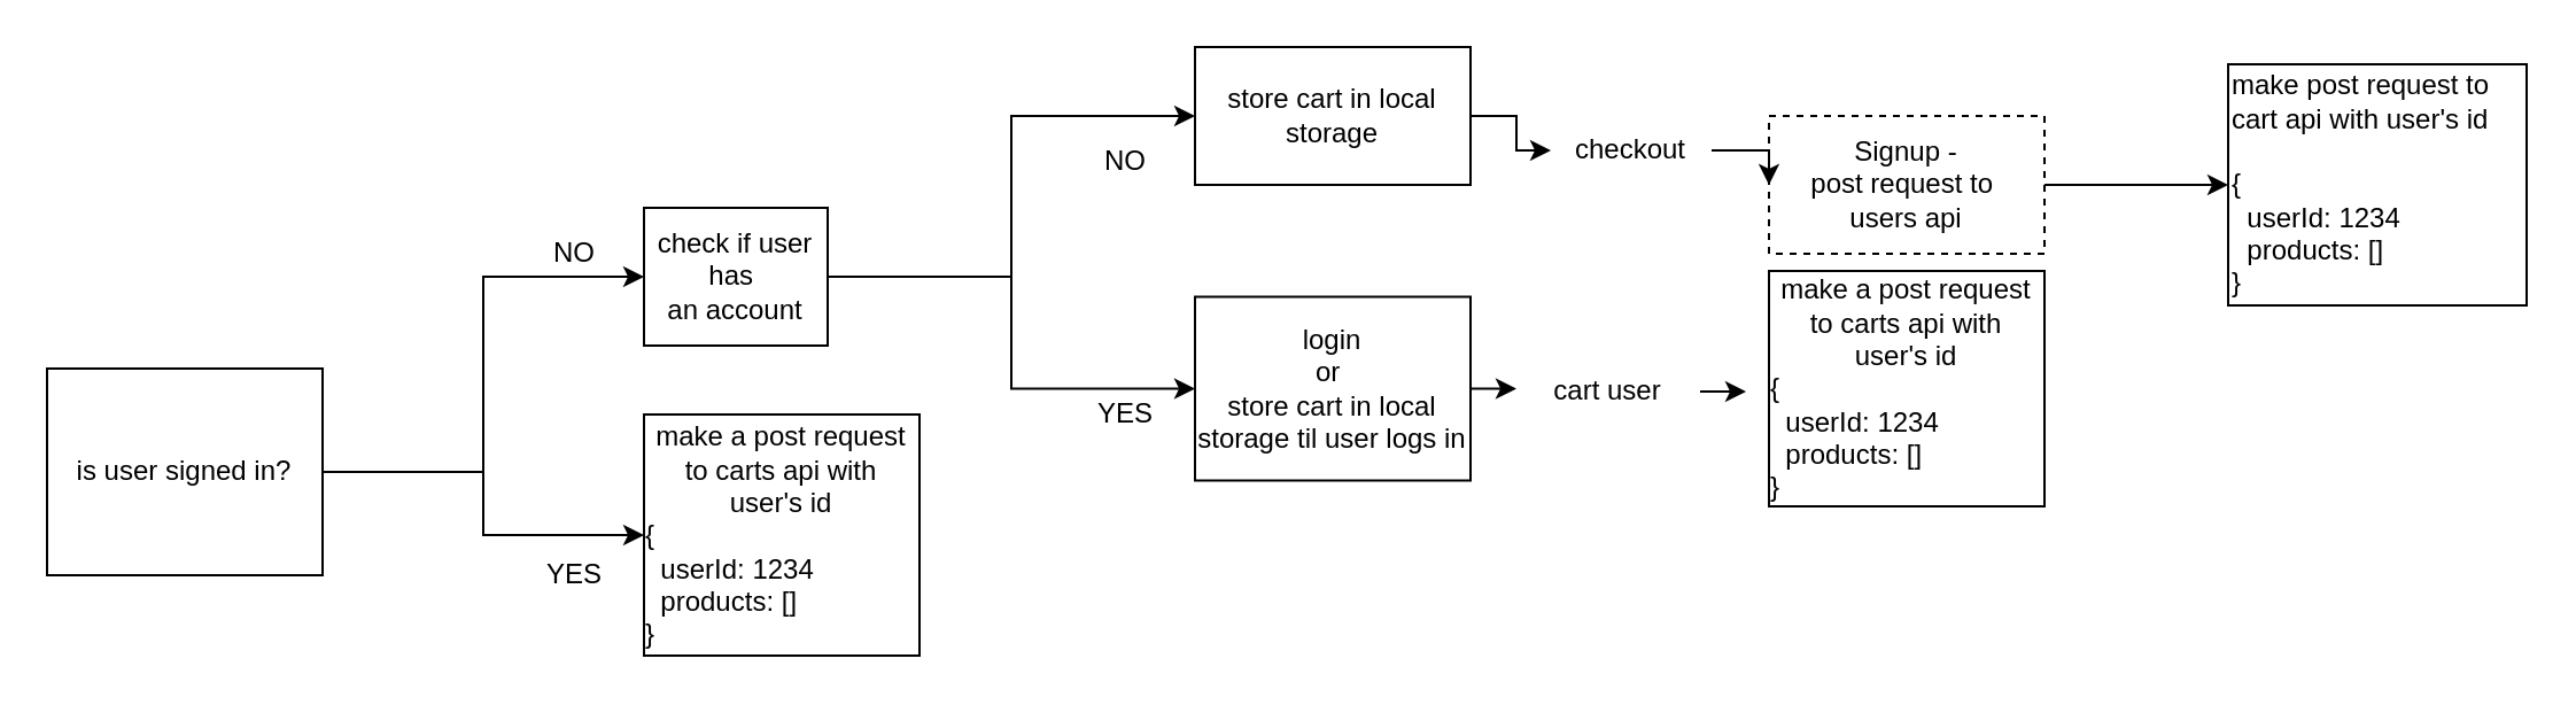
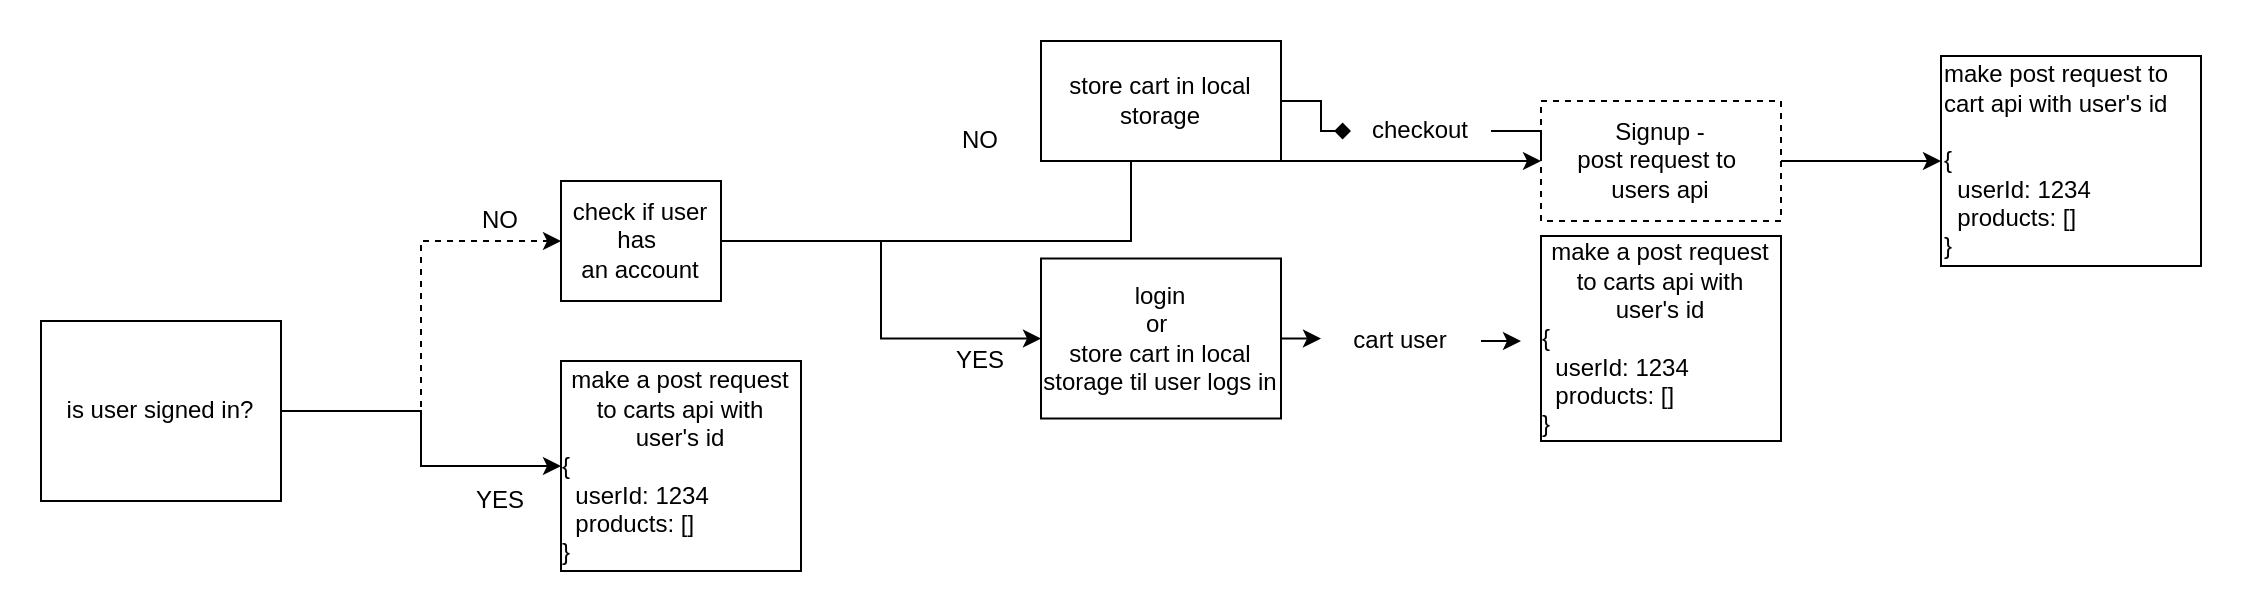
- <mxCell id="5" style="edgeStyle=orthogonalEdgeStyle;rounded=0;orthogonalLoop=1;jettySize=auto;html=1;entryX=0;entryY=0.5;entryDx=0;entryDy=0;exitX=1;exitY=0.5;exitDx=0;exitDy=0;" edge="1" parent="1" source="7" target="11"><mxGeometry relative="1" as="geometry"><mxPoint x="580" y="110" as="sourcePoint" /></mxGeometry></mxCell>
+ <mxCell id="5" style="edgeStyle=orthogonalEdgeStyle;rounded=0;orthogonalLoop=1;jettySize=auto;html=1;exitX=1;exitY=0.5;exitDx=0;exitDy=0;" edge="1" parent="1" source="7" target="19"><mxGeometry relative="1" as="geometry"><mxPoint x="580" y="110" as="sourcePoint" /></mxGeometry></mxCell>
- <mxCell id="10" style="edgeStyle=orthogonalEdgeStyle;rounded=0;orthogonalLoop=1;jettySize=auto;html=1;exitX=1;exitY=0.5;exitDx=0;exitDy=0;" edge="1" parent="1" source="11" target="21"><mxGeometry relative="1" as="geometry" /></mxCell>
+ <mxCell id="10" style="edgeStyle=orthogonalEdgeStyle;rounded=0;orthogonalLoop=1;jettySize=auto;html=1;exitX=1;exitY=0.5;exitDx=0;exitDy=0;endArrow=diamond;" edge="1" parent="1" source="11" target="21"><mxGeometry relative="1" as="geometry" /></mxCell>
- <mxCell id="20" style="edgeStyle=orthogonalEdgeStyle;rounded=0;orthogonalLoop=1;jettySize=auto;html=1;exitX=1;exitY=0.5;exitDx=0;exitDy=0;entryX=0;entryY=0.5;entryDx=0;entryDy=0;" edge="1" parent="1" source="21" target="19"><mxGeometry relative="1" as="geometry" /></mxCell>
+ <mxCell id="20" style="edgeStyle=orthogonalEdgeStyle;rounded=0;orthogonalLoop=1;jettySize=auto;html=1;exitX=1;exitY=0.5;exitDx=0;exitDy=0;entryX=0;entryY=0.5;entryDx=0;entryDy=0;endArrow=none;" edge="1" parent="1" source="21" target="19"><mxGeometry relative="1" as="geometry" /></mxCell>
- <mxCell id="2" value="" style="edgeStyle=orthogonalEdgeStyle;rounded=0;orthogonalLoop=1;jettySize=auto;html=1;entryX=0;entryY=0.5;entryDx=0;entryDy=0;" edge="1" parent="1" source="4" target="7"><mxGeometry relative="1" as="geometry"><mxPoint x="390" y="140" as="targetPoint" /></mxGeometry></mxCell>
+ <mxCell id="2" value="" style="edgeStyle=orthogonalEdgeStyle;rounded=0;orthogonalLoop=1;jettySize=auto;html=1;entryX=0;entryY=0.5;entryDx=0;entryDy=0;dashed=1;" edge="1" parent="1" source="4" target="7"><mxGeometry relative="1" as="geometry"><mxPoint x="390" y="140" as="targetPoint" /></mxGeometry></mxCell>
